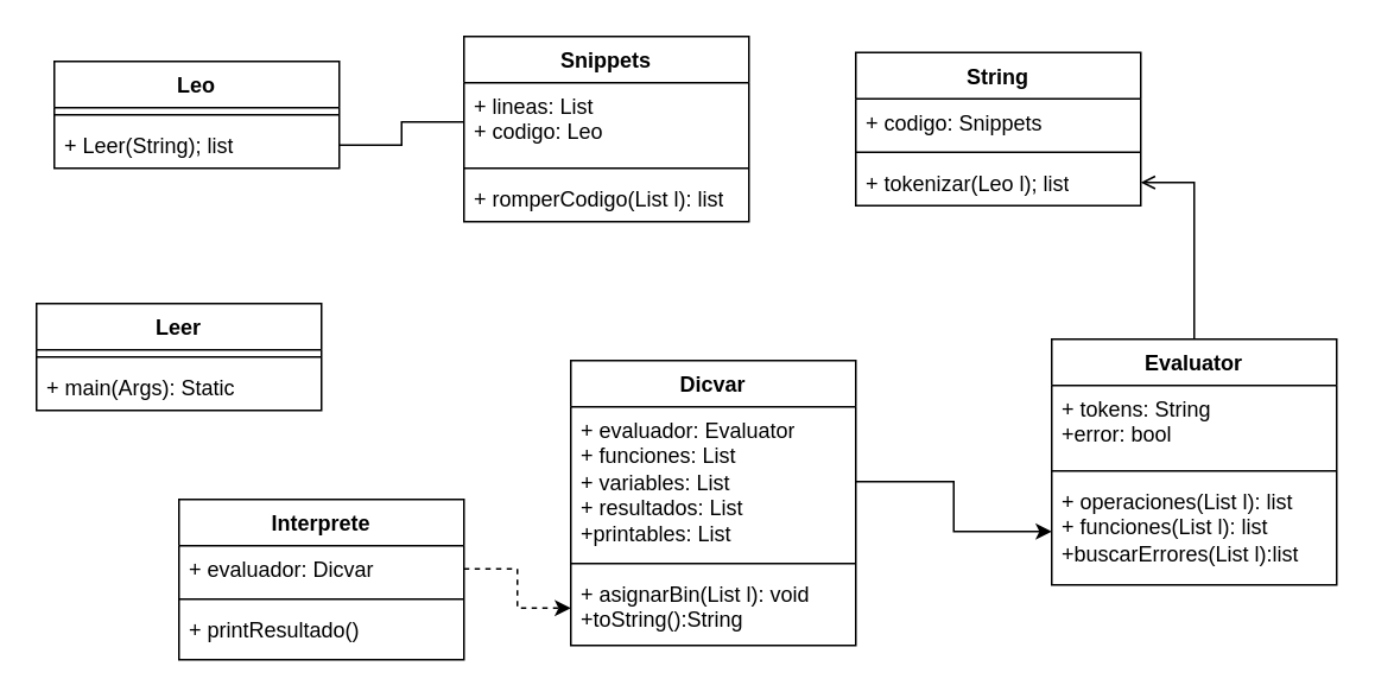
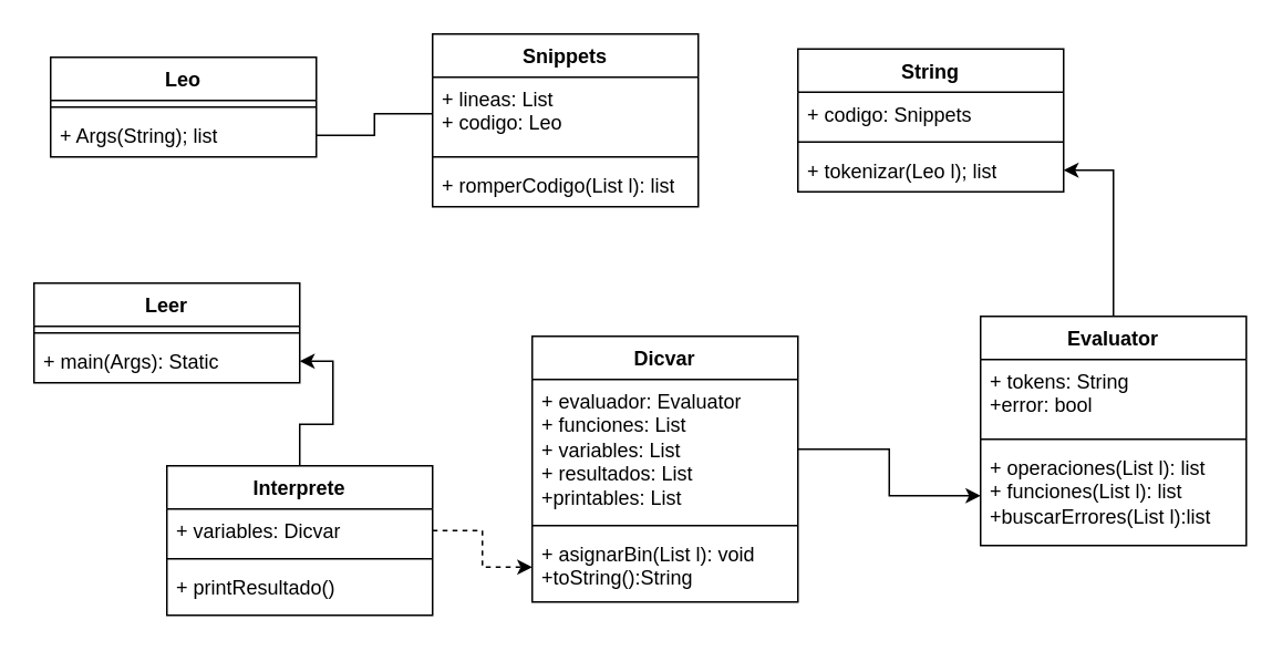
- <mxCell id="4" value="+ Leer(String); list" style="text;strokeColor=none;fillColor=none;align=left;verticalAlign=top;spacingLeft=4;spacingRight=4;overflow=hidden;rotatable=0;points=[[0,0.5],[1,0.5]];portConstraint=eastwest;whiteSpace=wrap;html=1;" vertex="1" parent="2"><mxGeometry y="34" width="160" height="26" as="geometry" /></mxCell>
+ <mxCell id="4" value="+ Args(String); list" style="text;strokeColor=none;fillColor=none;align=left;verticalAlign=top;spacingLeft=4;spacingRight=4;overflow=hidden;rotatable=0;points=[[0,0.5],[1,0.5]];portConstraint=eastwest;whiteSpace=wrap;html=1;" vertex="1" parent="2"><mxGeometry y="34" width="160" height="26" as="geometry" /></mxCell>
- <mxCell id="9" value="" style="edgeStyle=orthogonalEdgeStyle;rounded=0;orthogonalLoop=1;jettySize=auto;html=1;endArrow=open;" edge="1" parent="1" source="10" target="17"><mxGeometry relative="1" as="geometry" /></mxCell>
+ <mxCell id="9" value="" style="edgeStyle=orthogonalEdgeStyle;rounded=0;orthogonalLoop=1;jettySize=auto;html=1;" edge="1" parent="1" source="10" target="17"><mxGeometry relative="1" as="geometry" /></mxCell>
+ <mxCell id="27" value="" style="edgeStyle=orthogonalEdgeStyle;rounded=0;orthogonalLoop=1;jettySize=auto;html=1;" edge="1" parent="1" source="28" target="24"><mxGeometry relative="1" as="geometry" /></mxCell>
- <mxCell id="29" value="+ evaluador: Dicvar" style="text;strokeColor=none;fillColor=none;align=left;verticalAlign=top;spacingLeft=4;spacingRight=4;overflow=hidden;rotatable=0;points=[[0,0.5],[1,0.5]];portConstraint=eastwest;whiteSpace=wrap;html=1;" vertex="1" parent="28"><mxGeometry y="26" width="160" height="26" as="geometry" /></mxCell>
+ <mxCell id="29" value="+ variables: Dicvar" style="text;strokeColor=none;fillColor=none;align=left;verticalAlign=top;spacingLeft=4;spacingRight=4;overflow=hidden;rotatable=0;points=[[0,0.5],[1,0.5]];portConstraint=eastwest;whiteSpace=wrap;html=1;" vertex="1" parent="28"><mxGeometry y="26" width="160" height="26" as="geometry" /></mxCell>
